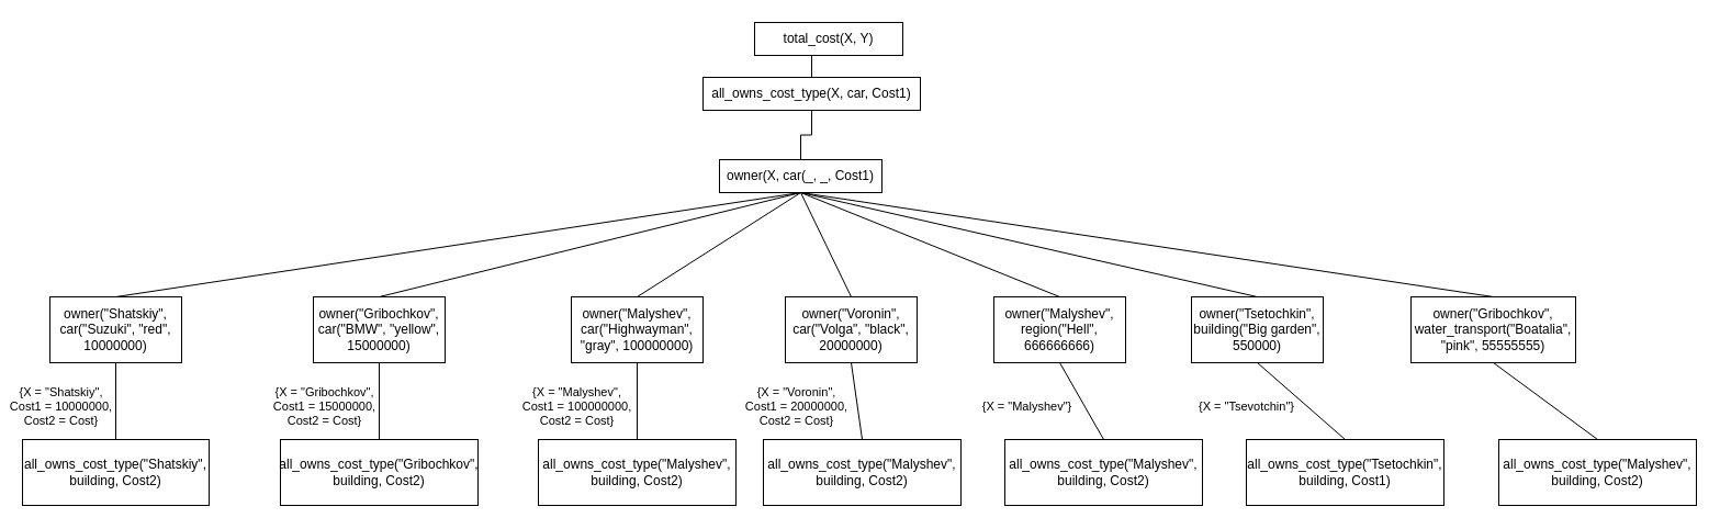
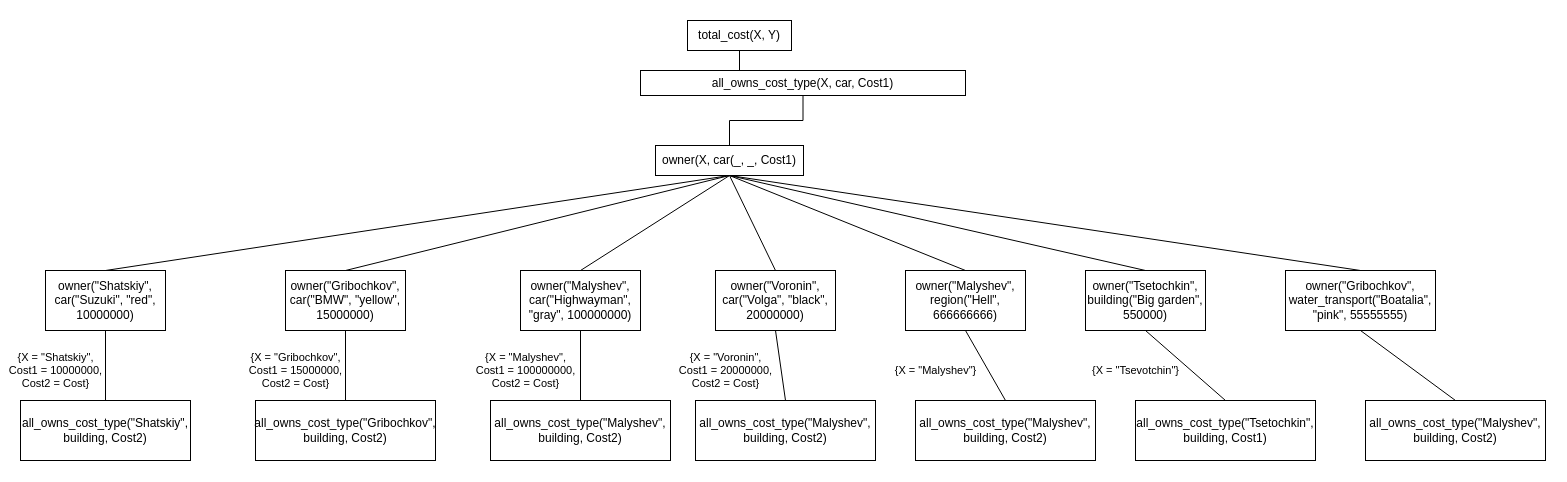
- <mxCell id="3" value="total_cost(X, Y)" style="rounded=0;whiteSpace=wrap;html=1;" vertex="1" parent="1"><mxGeometry x="687" y="20" width="135" height="30" as="geometry" /></mxCell>
+ <mxCell id="3" value="total_cost(X, Y)" style="rounded=0;whiteSpace=wrap;html=1;" vertex="1" parent="1"><mxGeometry x="687" y="20" width="104" height="30" as="geometry" /></mxCell>
- <mxCell id="5" value="all_owns_cost_type(X, car, Cost1)" style="rounded=0;whiteSpace=wrap;html=1;" vertex="1" parent="1"><mxGeometry x="640" y="70" width="198" height="30" as="geometry" /></mxCell>
+ <mxCell id="5" value="all_owns_cost_type(X, car, Cost1)" style="rounded=0;whiteSpace=wrap;html=1;" vertex="1" parent="1"><mxGeometry x="640" y="70" width="325" height="25" as="geometry" /></mxCell>
